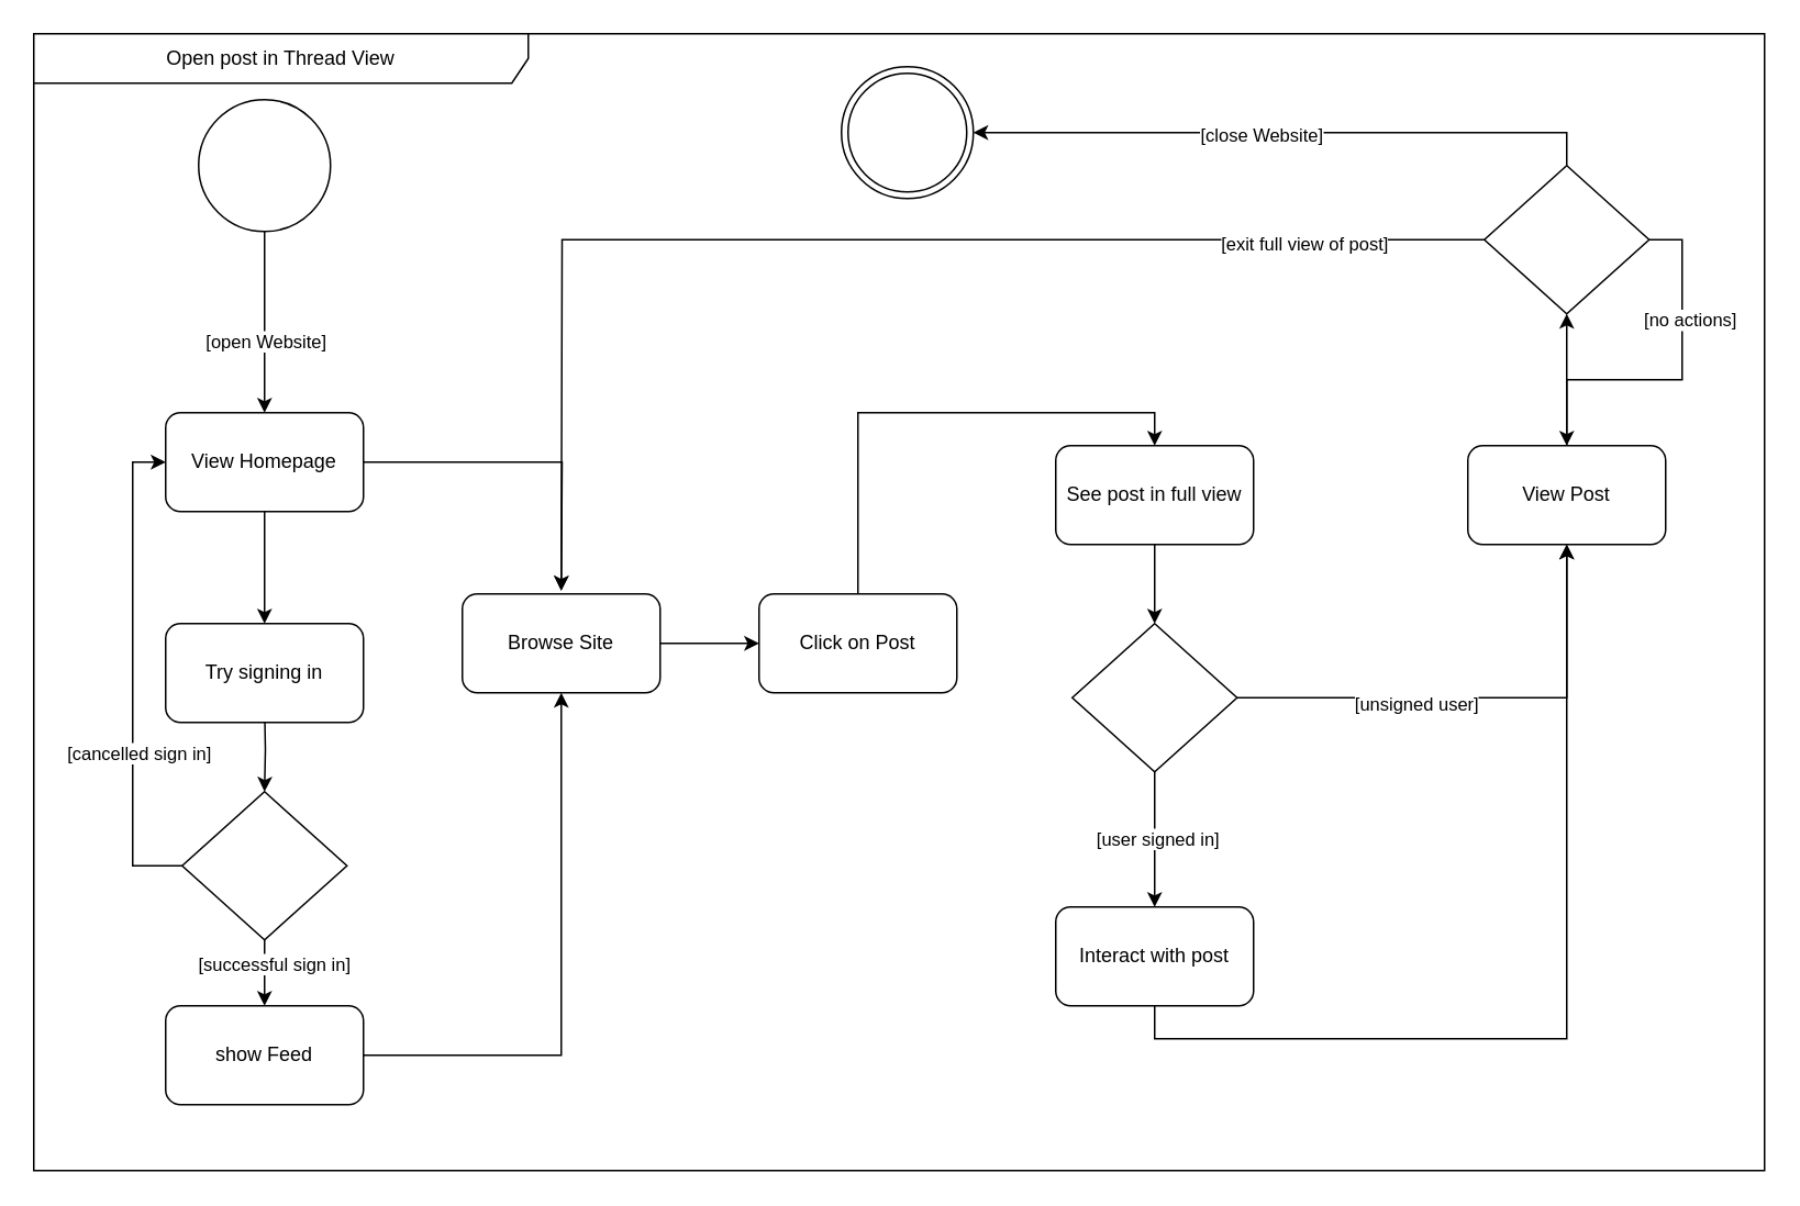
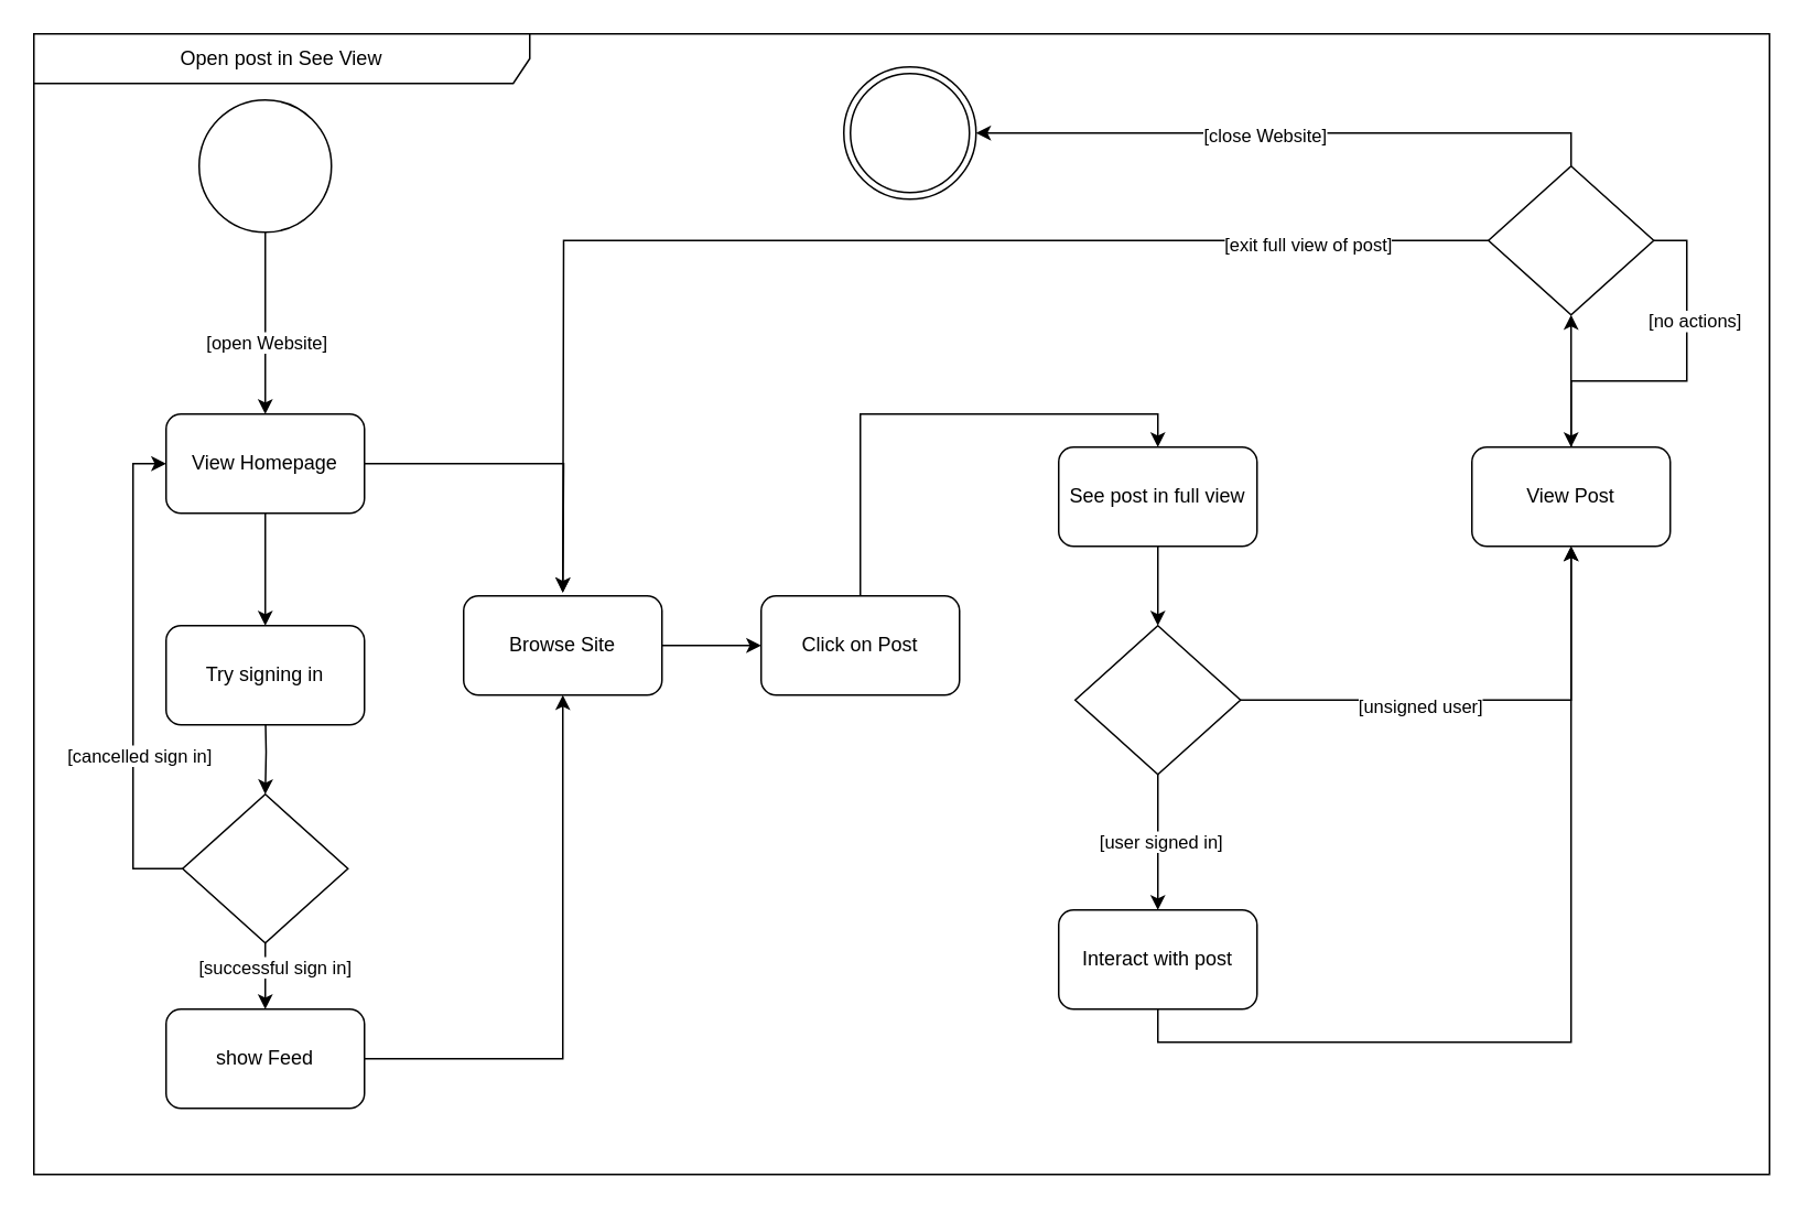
- <mxCell id="40" value="Open post in Thread View " style="shape=umlFrame;whiteSpace=wrap;html=1;pointerEvents=0;width=300;height=30;" vertex="1" parent="1"><mxGeometry x="20" y="20" width="1050" height="690" as="geometry" /></mxCell>
+ <mxCell id="40" value="Open post in See View " style="shape=umlFrame;whiteSpace=wrap;html=1;pointerEvents=0;width=300;height=30;" vertex="1" parent="1"><mxGeometry x="20" y="20" width="1050" height="690" as="geometry" /></mxCell>
